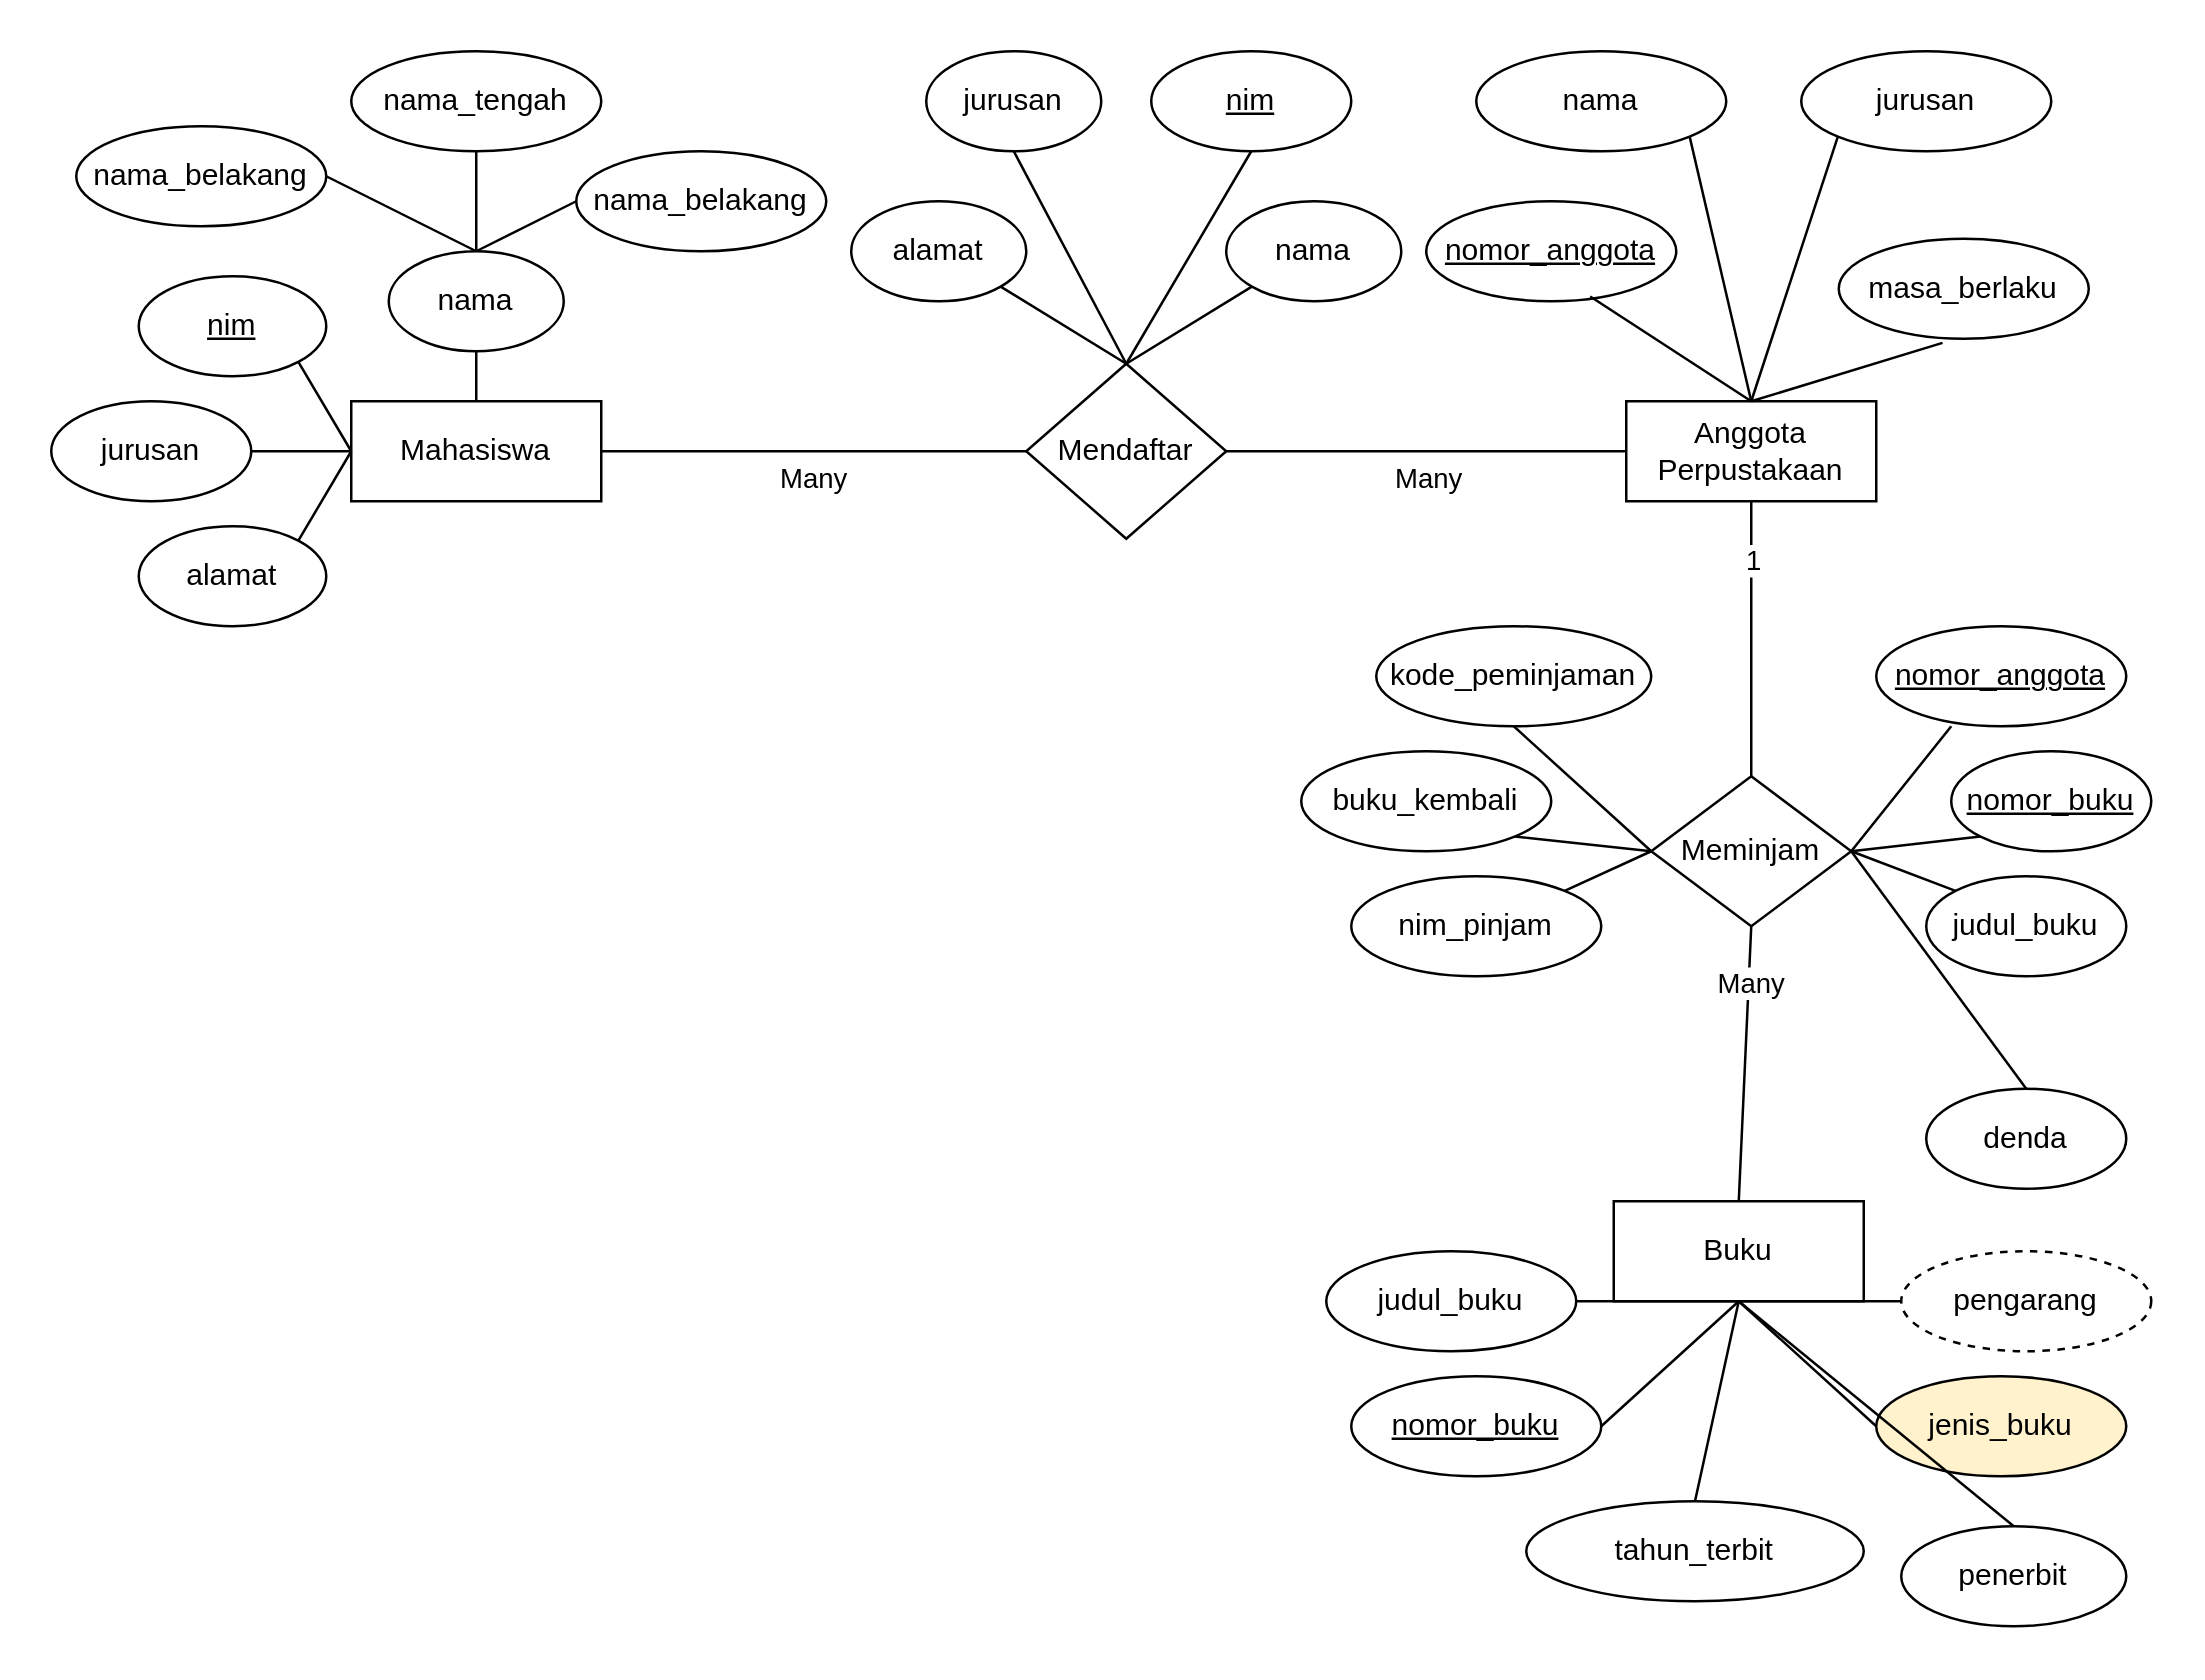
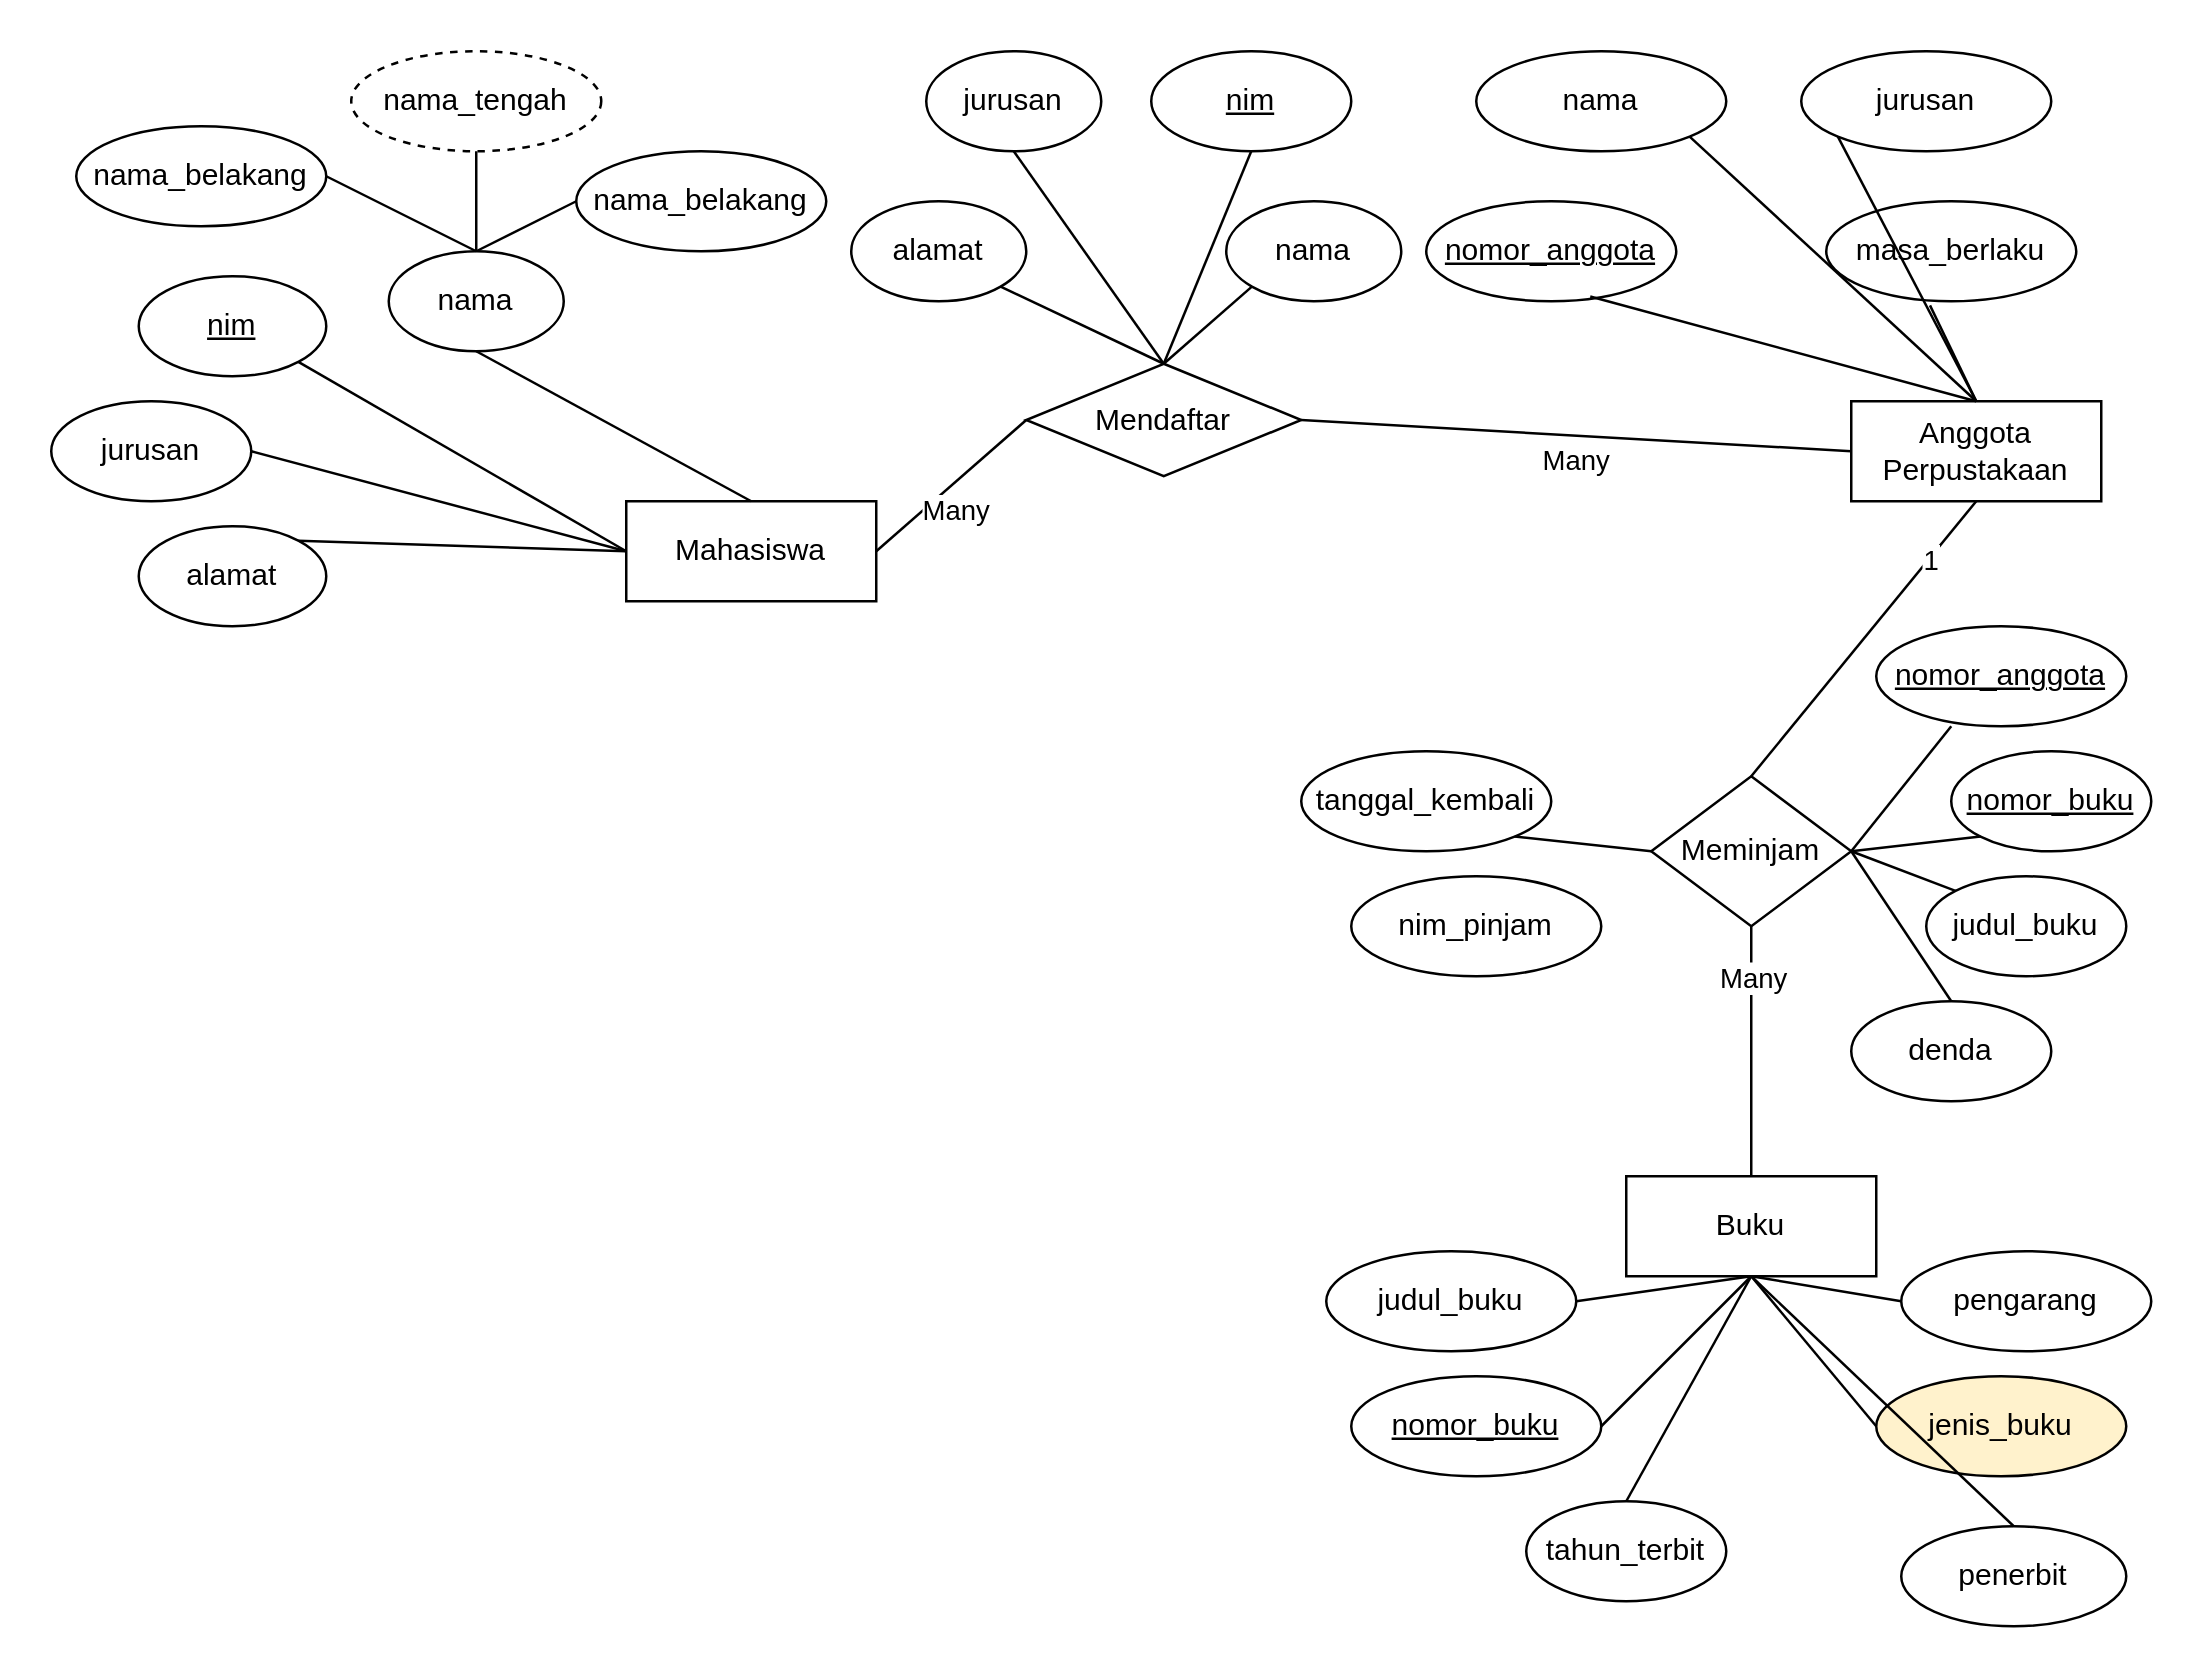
- <mxCell id="2" value="nama_tengah" style="ellipse;whiteSpace=wrap;html=1;align=center;" vertex="1" parent="1"><mxGeometry x="140" y="20" width="100" height="40" as="geometry" /></mxCell>
+ <mxCell id="2" value="nama_tengah" style="ellipse;whiteSpace=wrap;html=1;align=center;dashed=1;" vertex="1" parent="1"><mxGeometry x="140" y="20" width="100" height="40" as="geometry" /></mxCell>
- <mxCell id="14" value="masa_berlaku" style="ellipse;whiteSpace=wrap;html=1;align=center;" vertex="1" parent="1"><mxGeometry x="735" y="95" width="100" height="40" as="geometry" /></mxCell>
+ <mxCell id="14" value="masa_berlaku" style="ellipse;whiteSpace=wrap;html=1;align=center;" vertex="1" parent="1"><mxGeometry x="730" y="80" width="100" height="40" as="geometry" /></mxCell>
- <mxCell id="20" value="Mahasiswa" style="whiteSpace=wrap;html=1;align=center;" vertex="1" parent="1"><mxGeometry x="140" y="160" width="100" height="40" as="geometry" /></mxCell>
+ <mxCell id="20" value="Mahasiswa" style="whiteSpace=wrap;html=1;align=center;" vertex="1" parent="1"><mxGeometry x="250" y="200" width="100" height="40" as="geometry" /></mxCell>
- <mxCell id="21" value="Mendaftar" style="shape=rhombus;perimeter=rhombusPerimeter;whiteSpace=wrap;html=1;align=center;" vertex="1" parent="1"><mxGeometry x="410" y="145" width="80" height="70" as="geometry" /></mxCell>
+ <mxCell id="21" value="Mendaftar" style="shape=rhombus;perimeter=rhombusPerimeter;whiteSpace=wrap;html=1;align=center;" vertex="1" parent="1"><mxGeometry x="410" y="145" width="110" height="45" as="geometry" /></mxCell>
- <mxCell id="22" value="Anggota Perpustakaan" style="whiteSpace=wrap;html=1;align=center;" vertex="1" parent="1"><mxGeometry x="650" y="160" width="100" height="40" as="geometry" /></mxCell>
+ <mxCell id="22" value="Anggota Perpustakaan" style="whiteSpace=wrap;html=1;align=center;" vertex="1" parent="1"><mxGeometry x="740" y="160" width="100" height="40" as="geometry" /></mxCell>
- <mxCell id="43" value="kode_peminjaman" style="ellipse;whiteSpace=wrap;html=1;align=center;" vertex="1" parent="1"><mxGeometry x="550" y="250" width="110" height="40" as="geometry" /></mxCell>
- <mxCell id="49" value="" style="endArrow=none;html=1;rounded=0;exitX=0.5;exitY=1;exitDx=0;exitDy=0;entryX=0;entryY=0.5;entryDx=0;entryDy=0;" edge="1" parent="1" source="43" target="39"><mxGeometry relative="1" as="geometry"><mxPoint x="360" y="500" as="sourcePoint" /><mxPoint x="520" y="500" as="targetPoint" /></mxGeometry></mxCell>
- <mxCell id="40" value="buku_kembali" style="ellipse;whiteSpace=wrap;html=1;align=center;" vertex="1" parent="1"><mxGeometry x="520" y="300" width="100" height="40" as="geometry" /></mxCell>
+ <mxCell id="40" value="tanggal_kembali" style="ellipse;whiteSpace=wrap;html=1;align=center;" vertex="1" parent="1"><mxGeometry x="520" y="300" width="100" height="40" as="geometry" /></mxCell>
- <mxCell id="51" value="" style="endArrow=none;html=1;rounded=0;exitX=1;exitY=0;exitDx=0;exitDy=0;entryX=0;entryY=0.5;entryDx=0;entryDy=0;" edge="1" parent="1" source="42" target="39"><mxGeometry relative="1" as="geometry"><mxPoint x="570" y="540" as="sourcePoint" /><mxPoint x="730" y="540" as="targetPoint" /></mxGeometry></mxCell>
- <mxCell id="46" value="denda" style="ellipse;whiteSpace=wrap;html=1;align=center;" vertex="1" parent="1"><mxGeometry x="770" y="435" width="80" height="40" as="geometry" /></mxCell>
+ <mxCell id="46" value="denda" style="ellipse;whiteSpace=wrap;html=1;align=center;" vertex="1" parent="1"><mxGeometry x="740" y="400" width="80" height="40" as="geometry" /></mxCell>
- <mxCell id="57" value="Buku" style="whiteSpace=wrap;html=1;align=center;" vertex="1" parent="1"><mxGeometry x="645" y="480" width="100" height="40" as="geometry" /></mxCell>
+ <mxCell id="57" value="Buku" style="whiteSpace=wrap;html=1;align=center;" vertex="1" parent="1"><mxGeometry x="650" y="470" width="100" height="40" as="geometry" /></mxCell>
- <mxCell id="60" value="pengarang" style="ellipse;whiteSpace=wrap;html=1;align=center;dashed=1;" vertex="1" parent="1"><mxGeometry x="760" y="500" width="100" height="40" as="geometry" /></mxCell>
+ <mxCell id="60" value="pengarang" style="ellipse;whiteSpace=wrap;html=1;align=center;" vertex="1" parent="1"><mxGeometry x="760" y="500" width="100" height="40" as="geometry" /></mxCell>
- <mxCell id="62" value="tahun_terbit" style="ellipse;whiteSpace=wrap;html=1;align=center;" vertex="1" parent="1"><mxGeometry x="610" y="600" width="135" height="40" as="geometry" /></mxCell>
+ <mxCell id="62" value="tahun_terbit" style="ellipse;whiteSpace=wrap;html=1;align=center;" vertex="1" parent="1"><mxGeometry x="610" y="600" width="80" height="40" as="geometry" /></mxCell>
